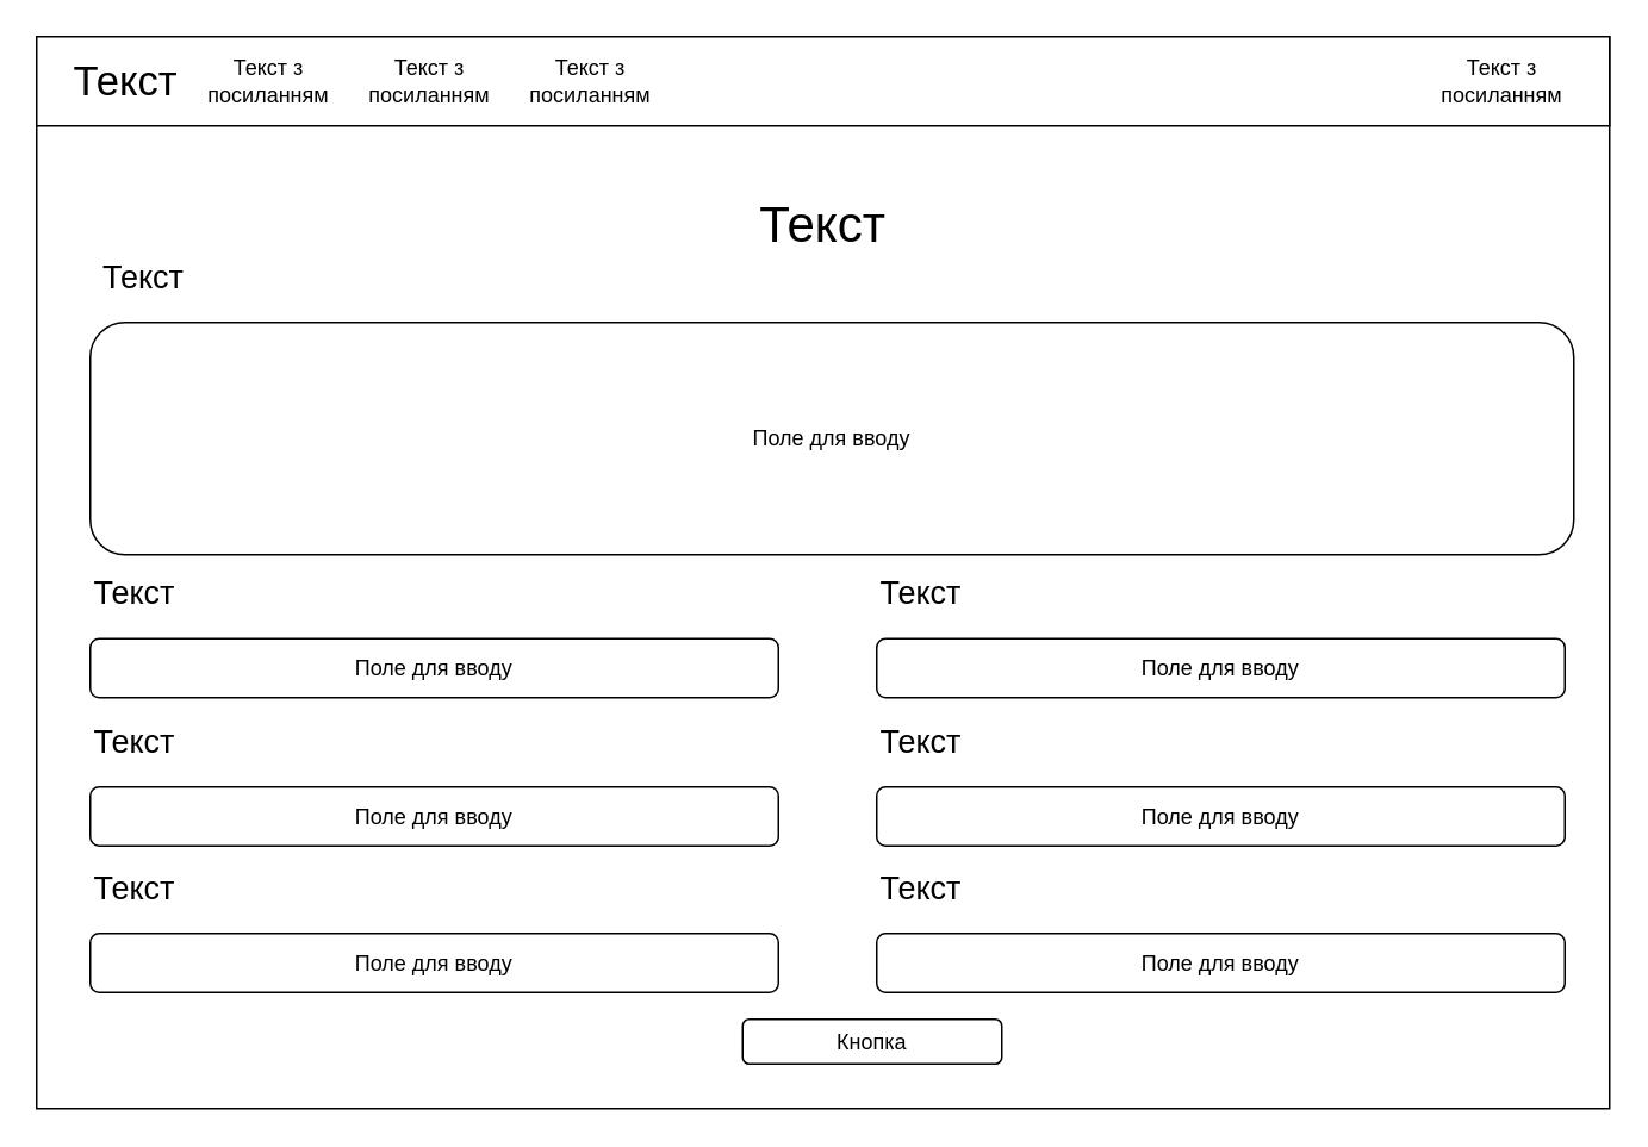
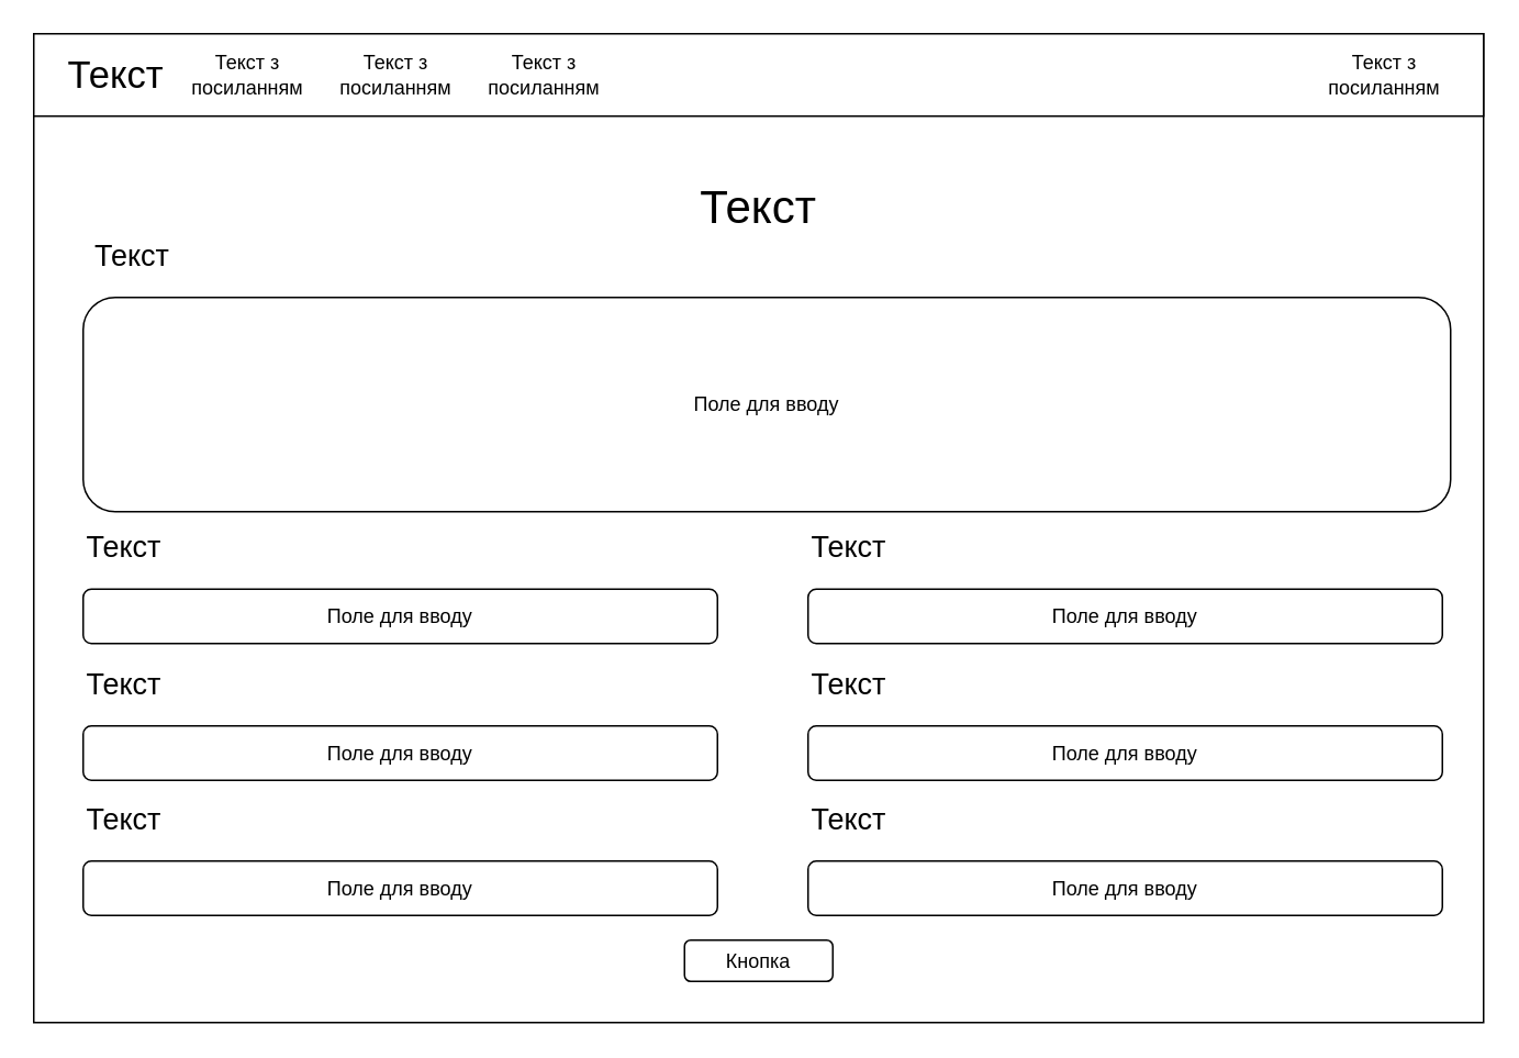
- <mxCell id="10" value="Кнопка" style="rounded=1;whiteSpace=wrap;html=1;" vertex="1" parent="1"><mxGeometry x="415" y="570" width="145" height="25" as="geometry" /></mxCell>
+ <mxCell id="10" value="Кнопка" style="rounded=1;whiteSpace=wrap;html=1;" vertex="1" parent="1"><mxGeometry x="415" y="570" width="90" height="25" as="geometry" /></mxCell>
